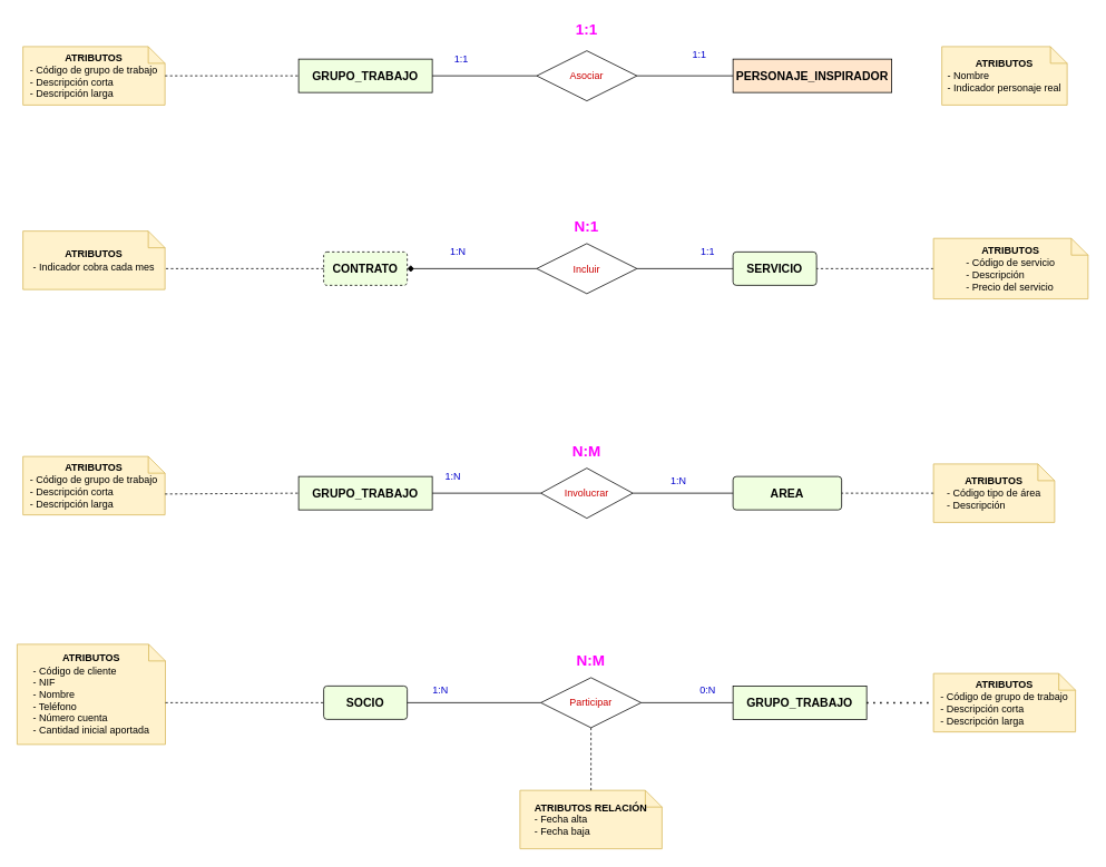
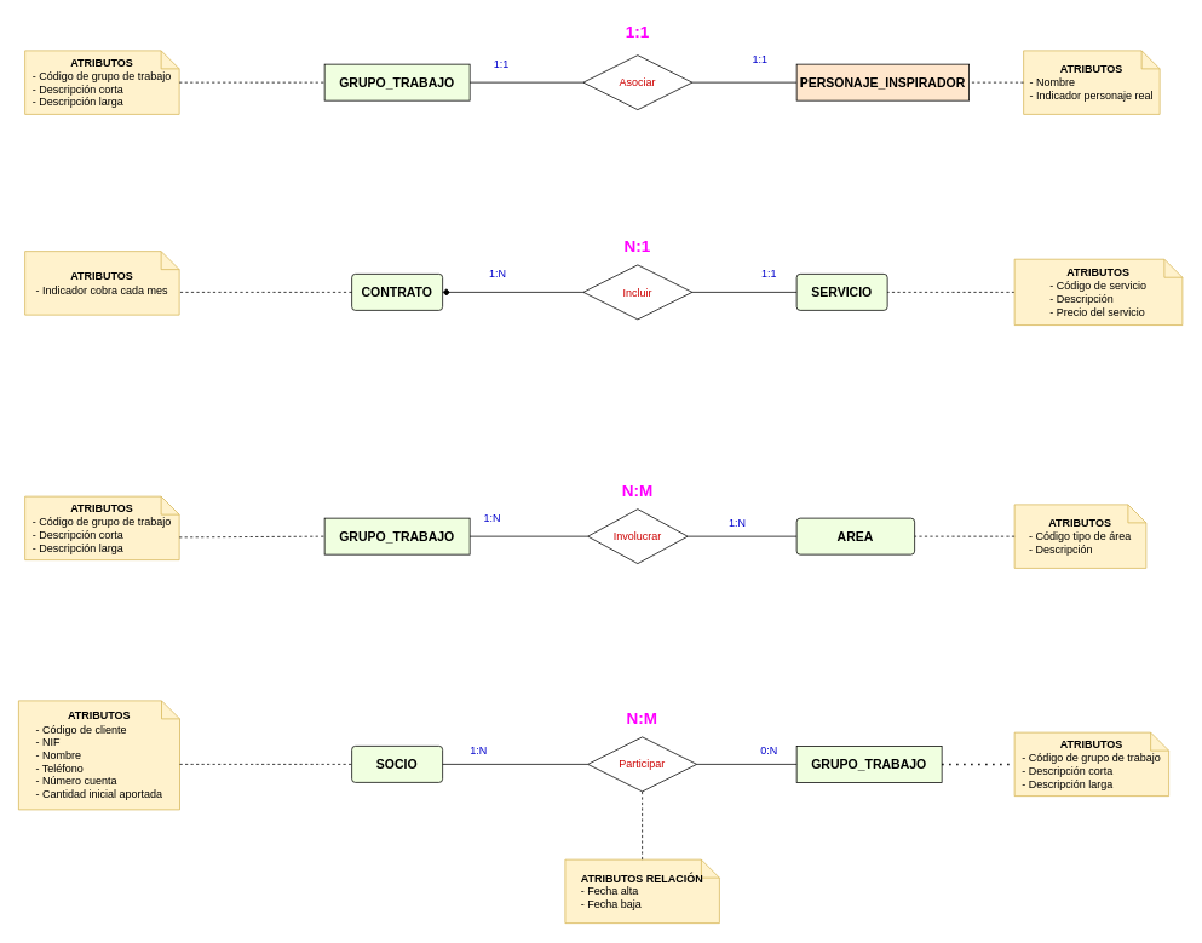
+ <mxCell id="13" value="" style="endArrow=none;dashed=1;html=1;rounded=0;entryX=1;entryY=0.5;entryDx=0;entryDy=0;" edge="1" parent="1" source="11" target="4"><mxGeometry width="50" height="50" relative="1" as="geometry"><mxPoint x="417" y="489" as="sourcePoint" /><mxPoint x="267" y="530" as="targetPoint" /></mxGeometry></mxCell>
- <mxCell id="18" value="&lt;font style=&quot;font-size: 14px&quot;&gt;&lt;b&gt;CONTRATO&lt;/b&gt;&lt;/font&gt;" style="rounded=1;arcSize=10;whiteSpace=wrap;html=1;align=center;fillColor=#F0FFE0;dashed=1;" vertex="1" parent="1"><mxGeometry x="387" y="301" width="100" height="40" as="geometry" /></mxCell>
+ <mxCell id="18" value="&lt;font style=&quot;font-size: 14px&quot;&gt;&lt;b&gt;CONTRATO&lt;/b&gt;&lt;/font&gt;" style="rounded=1;arcSize=10;whiteSpace=wrap;html=1;align=center;fillColor=#F0FFE0;" vertex="1" parent="1"><mxGeometry x="387" y="301" width="100" height="40" as="geometry" /></mxCell>
